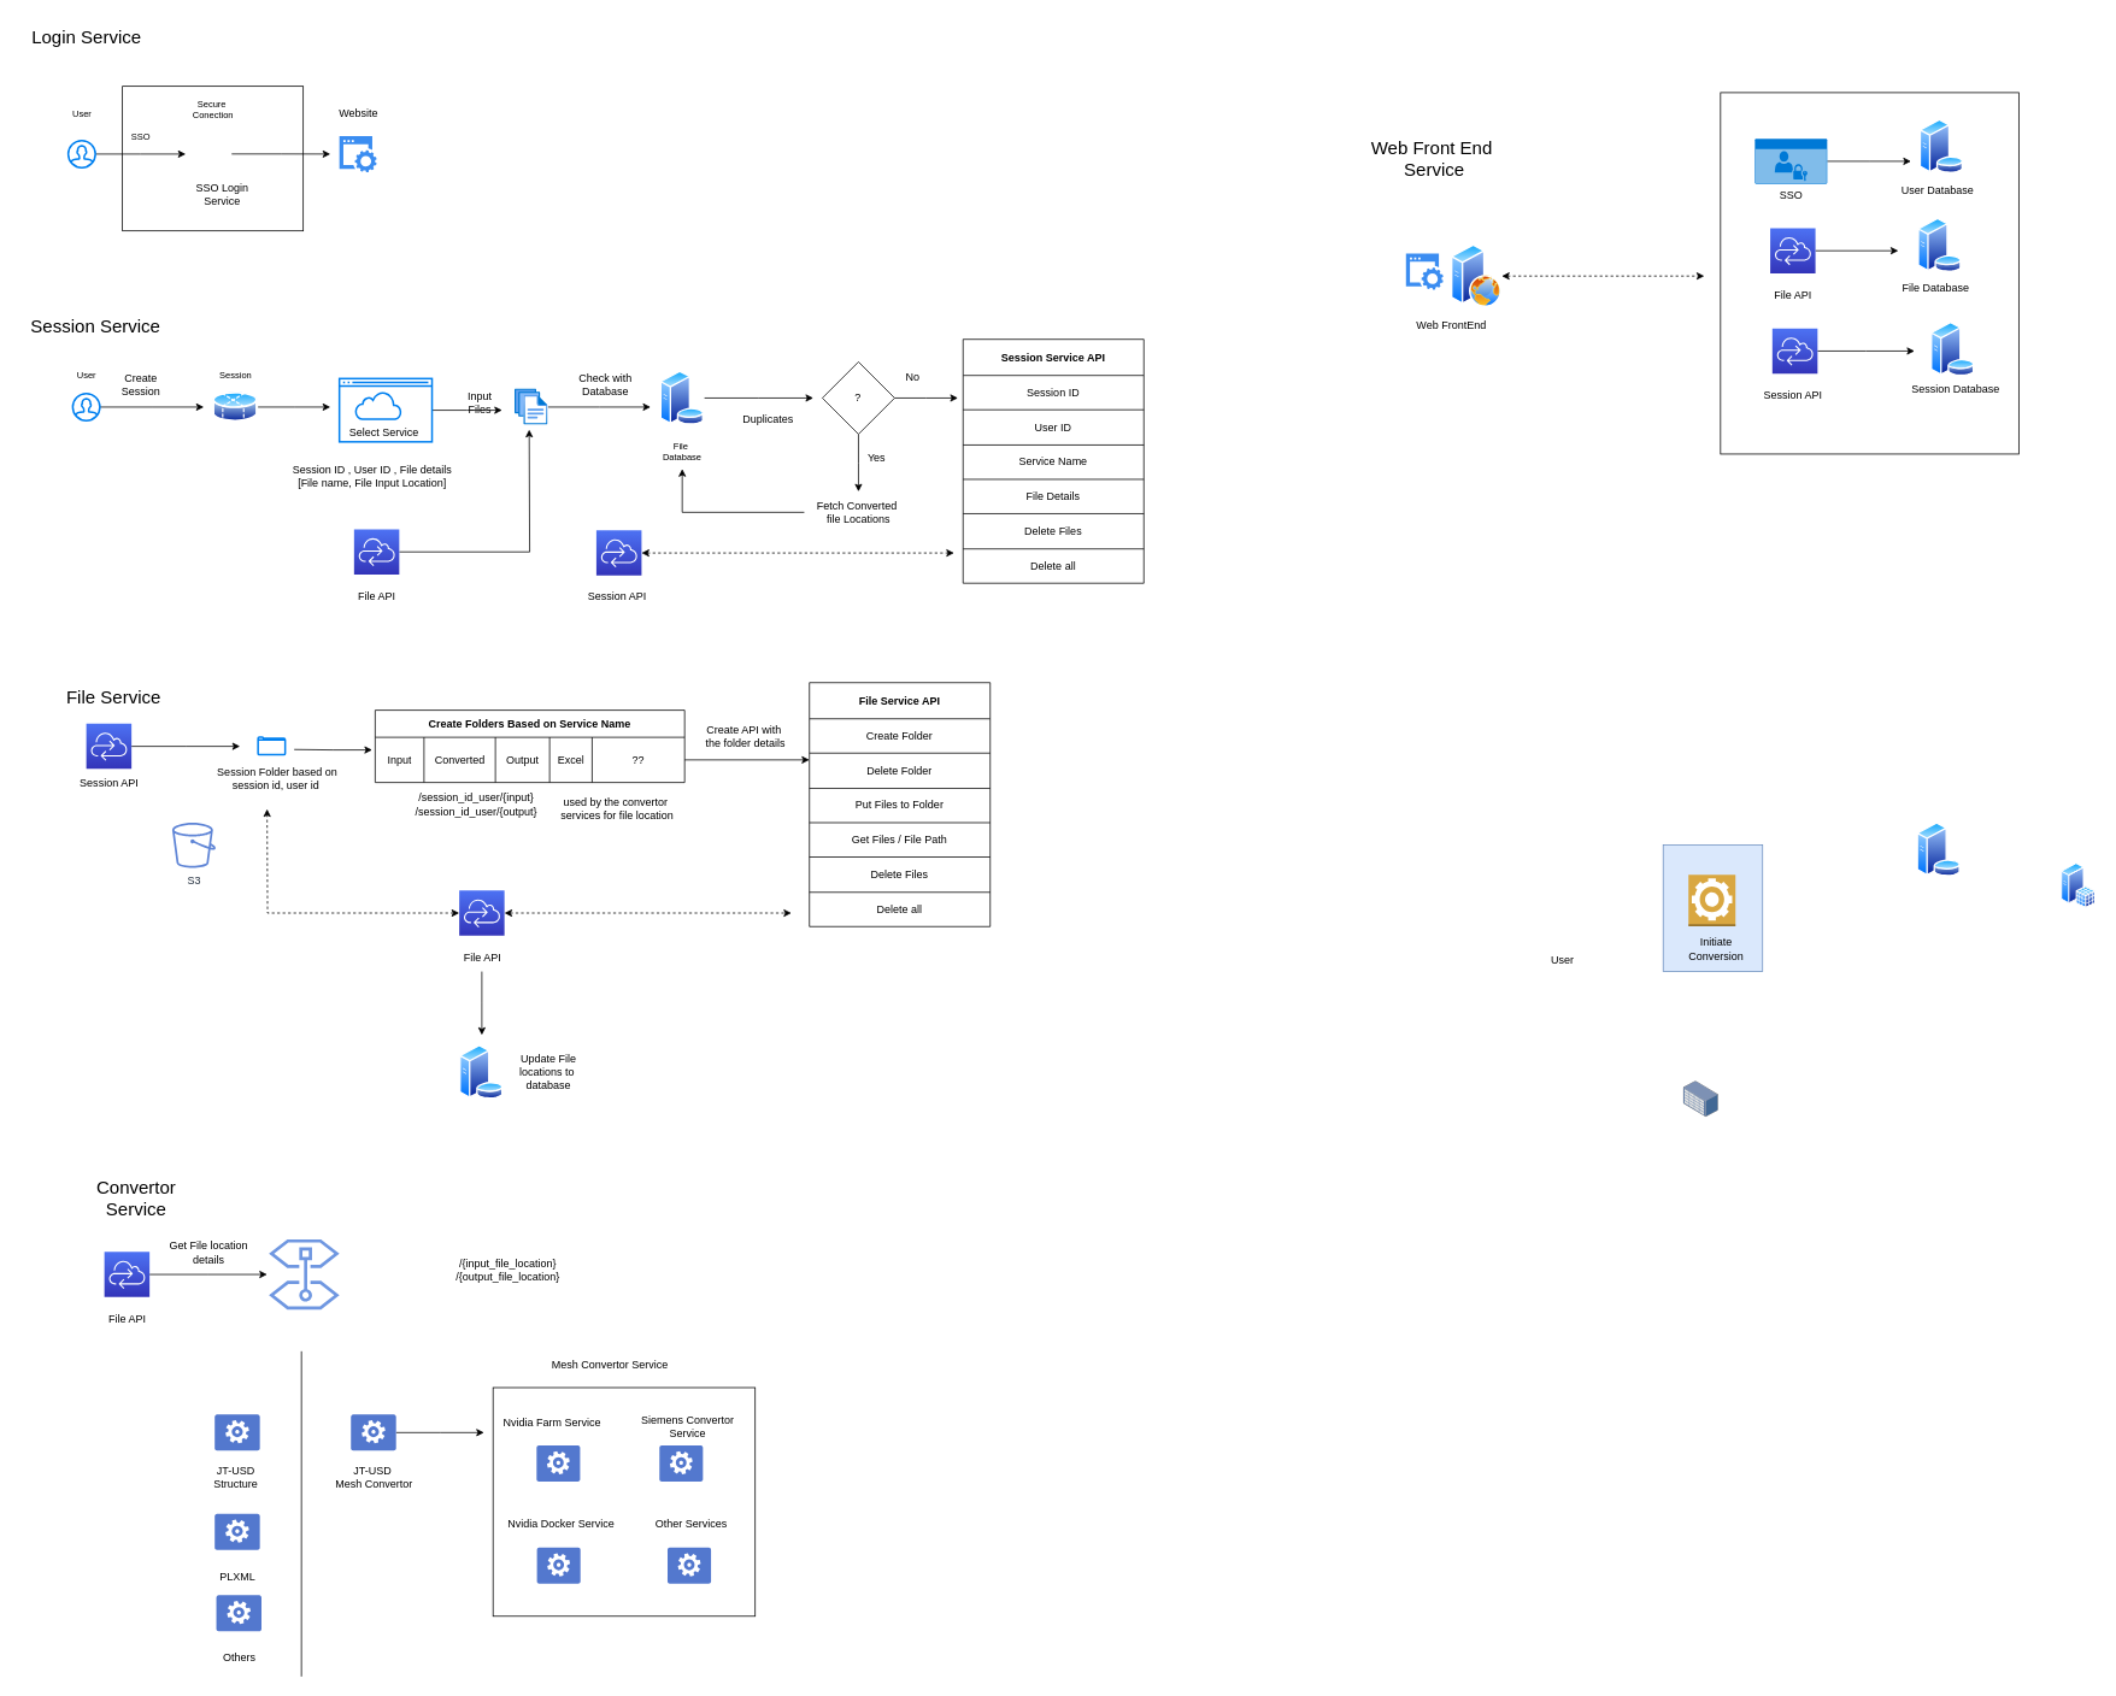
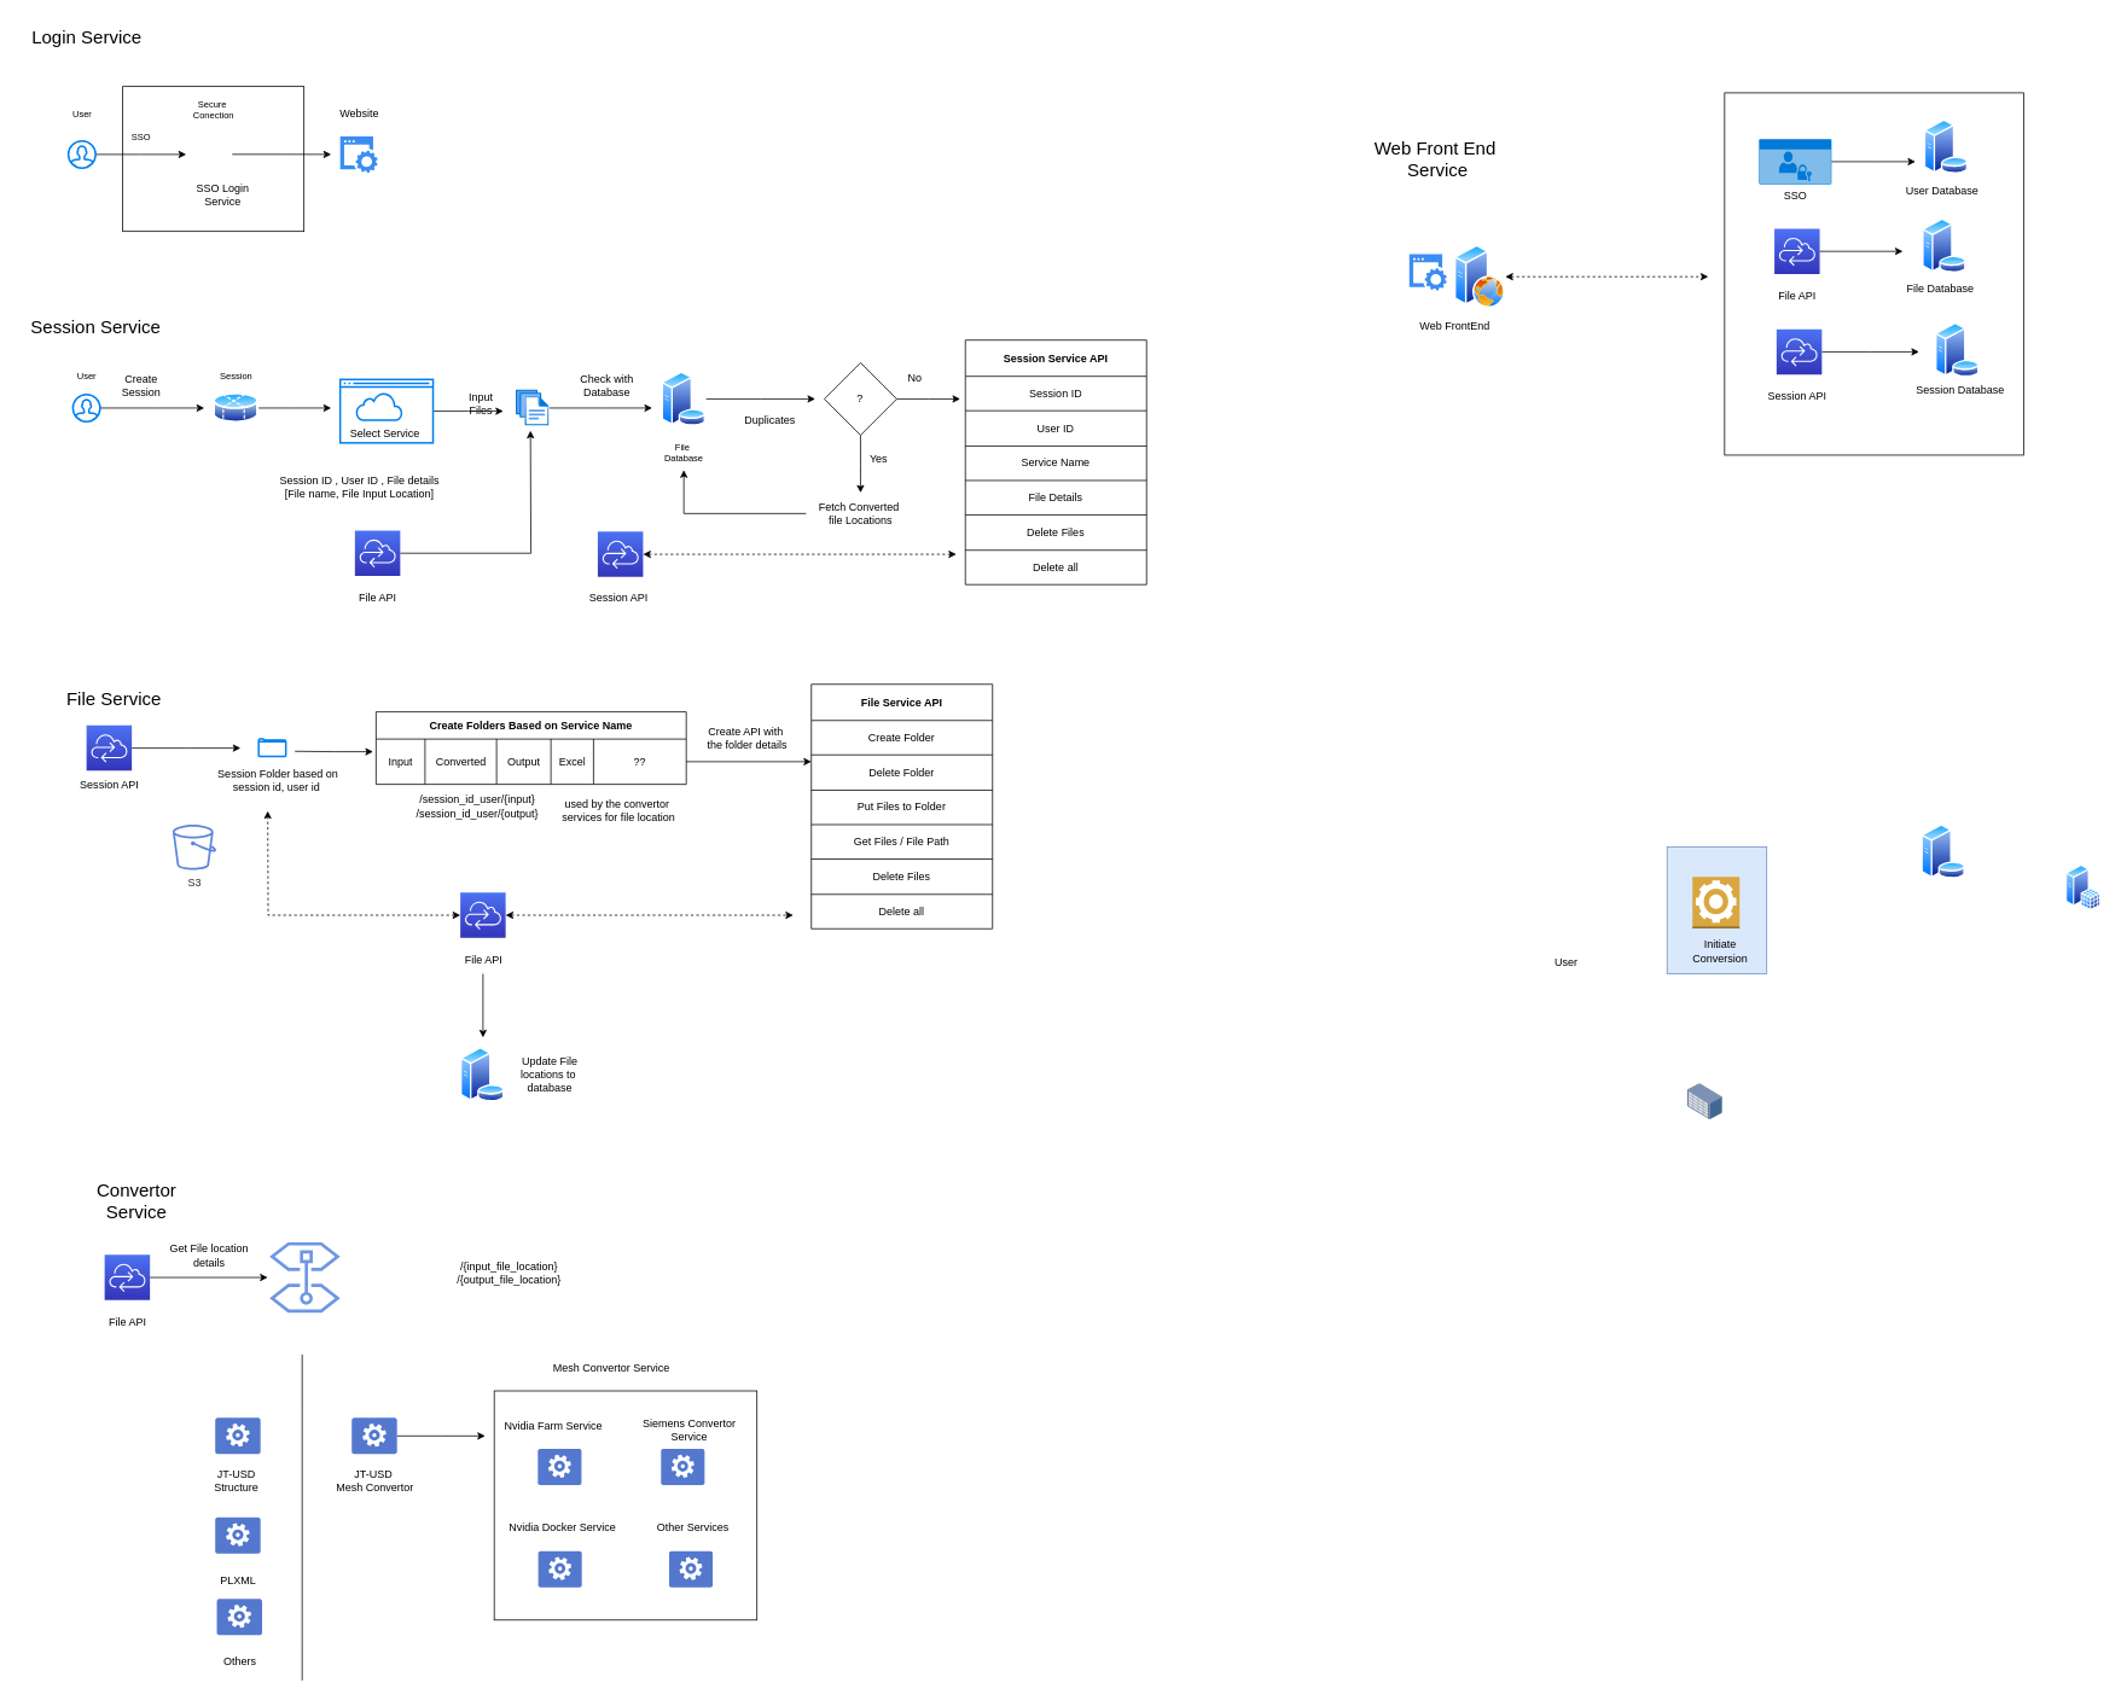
- <mxCell id="30" value="Session ID , User ID , File details&lt;br&gt;[File name, File Input Location]" style="text;html=1;align=center;verticalAlign=middle;resizable=0;points=[];autosize=1;strokeColor=none;fillColor=none;" parent="1" vertex="1"><mxGeometry x="311" y="506.5" width="200" height="40" as="geometry" /></mxCell>
+ <mxCell id="30" value="Session ID , User ID , File details&lt;br&gt;[File name, File Input Location]" style="text;html=1;align=center;verticalAlign=middle;resizable=0;points=[];autosize=1;strokeColor=none;fillColor=none;" parent="1" vertex="1"><mxGeometry x="296" y="516.5" width="200" height="40" as="geometry" /></mxCell>
